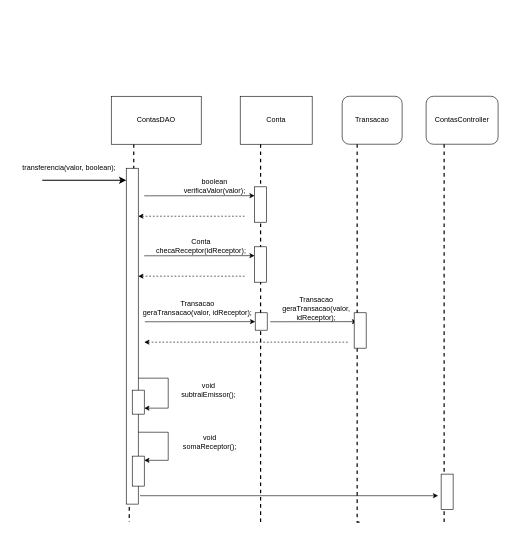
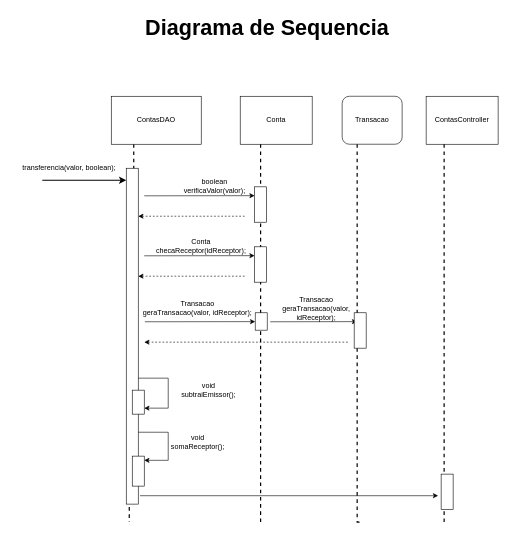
+ <mxCell id="2" value="&lt;b&gt;&lt;font style=&quot;font-size: 36px&quot;&gt;Diagrama de Sequencia&lt;/font&gt;&lt;/b&gt;" style="text;html=1;strokeColor=none;fillColor=none;align=center;verticalAlign=middle;whiteSpace=wrap;rounded=0;" parent="1" vertex="1"><mxGeometry x="215" y="20" width="460" height="50" as="geometry" /></mxCell>
- <mxCell id="12" value="ContasController" style="whiteSpace=wrap;html=1;rounded=1;" vertex="1" parent="1"><mxGeometry x="710" y="160" width="120" height="80" as="geometry" /></mxCell>
+ <mxCell id="12" value="ContasController" style="rounded=0;whiteSpace=wrap;html=1;" vertex="1" parent="1"><mxGeometry x="710" y="160" width="120" height="80" as="geometry" /></mxCell>
- <mxCell id="34" value="void&lt;br&gt;somaReceptor();" style="text;html=1;strokeColor=none;fillColor=none;align=center;verticalAlign=middle;whiteSpace=wrap;rounded=0;" vertex="1" parent="1"><mxGeometry x="291.5" y="726" width="115" height="20" as="geometry" /></mxCell>
+ <mxCell id="34" value="void&lt;br&gt;somaReceptor();" style="text;html=1;strokeColor=none;fillColor=none;align=center;verticalAlign=middle;whiteSpace=wrap;rounded=0;" vertex="1" parent="1"><mxGeometry x="271.5" y="726" width="115" height="20" as="geometry" /></mxCell>
